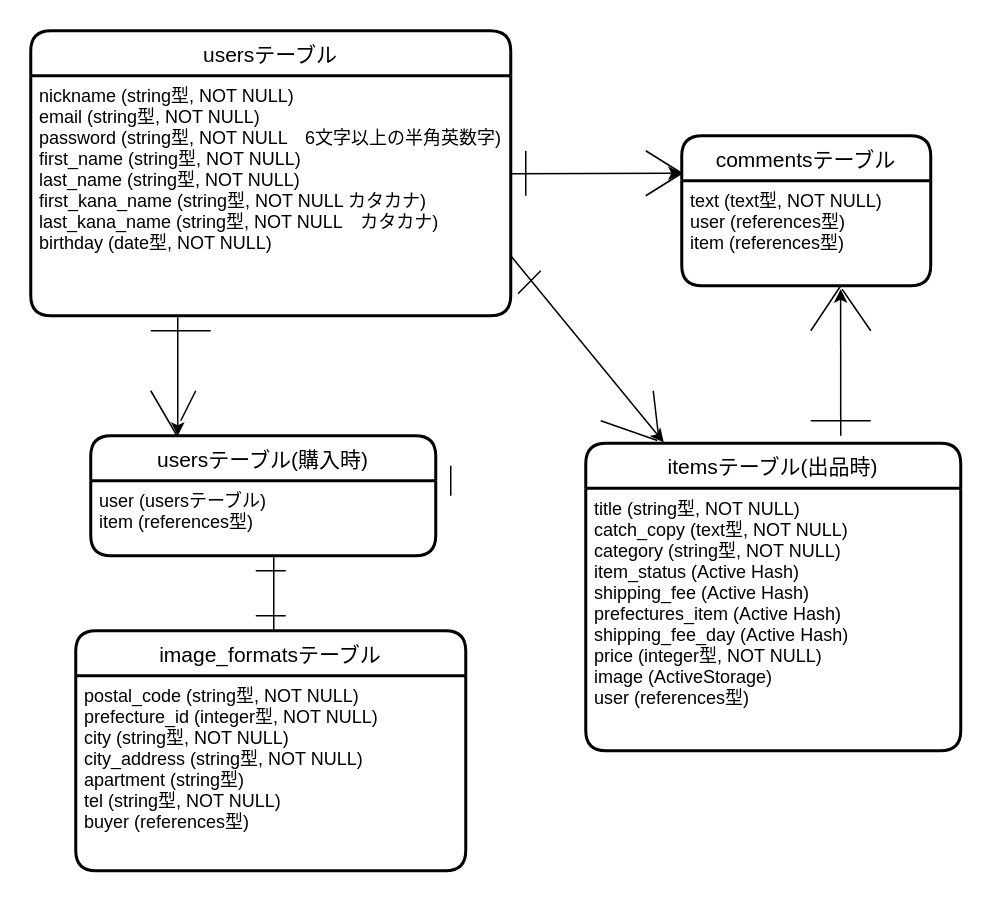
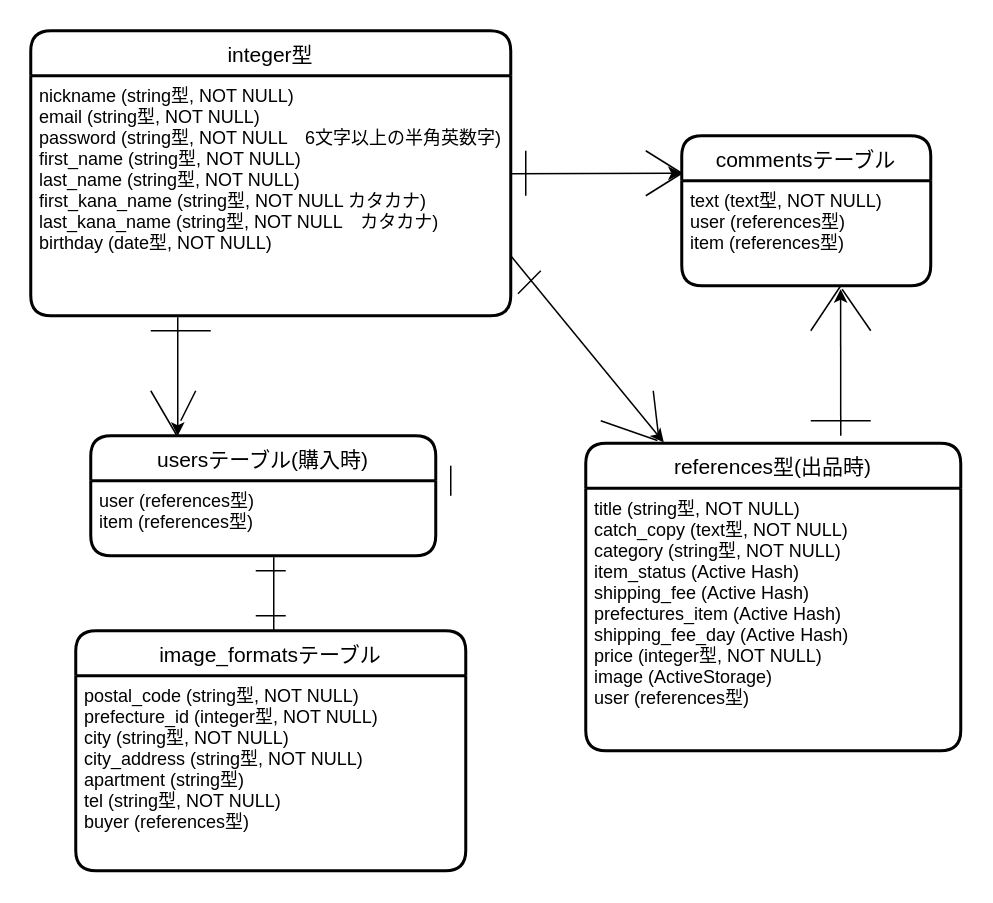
- <mxCell id="2" value="usersテーブル" style="swimlane;childLayout=stackLayout;horizontal=1;startSize=30;horizontalStack=0;rounded=1;fontSize=14;fontStyle=0;strokeWidth=2;resizeParent=0;resizeLast=1;shadow=0;dashed=0;align=center;" parent="1" vertex="1"><mxGeometry x="20" y="20" width="320" height="190" as="geometry" /></mxCell>
+ <mxCell id="2" value="integer型" style="swimlane;childLayout=stackLayout;horizontal=1;startSize=30;horizontalStack=0;rounded=1;fontSize=14;fontStyle=0;strokeWidth=2;resizeParent=0;resizeLast=1;shadow=0;dashed=0;align=center;" parent="1" vertex="1"><mxGeometry x="20" y="20" width="320" height="190" as="geometry" /></mxCell>
- <mxCell id="8" value="itemsテーブル(出品時)" style="swimlane;childLayout=stackLayout;horizontal=1;startSize=30;horizontalStack=0;rounded=1;fontSize=14;fontStyle=0;strokeWidth=2;resizeParent=0;resizeLast=1;shadow=0;dashed=0;align=center;" parent="1" vertex="1"><mxGeometry x="390" y="295" width="250" height="205" as="geometry" /></mxCell>
+ <mxCell id="8" value="references型(出品時)" style="swimlane;childLayout=stackLayout;horizontal=1;startSize=30;horizontalStack=0;rounded=1;fontSize=14;fontStyle=0;strokeWidth=2;resizeParent=0;resizeLast=1;shadow=0;dashed=0;align=center;" parent="1" vertex="1"><mxGeometry x="390" y="295" width="250" height="205" as="geometry" /></mxCell>
- <mxCell id="5" value="user (usersテーブル)&#10;item (references型)" style="align=left;strokeColor=none;fillColor=none;spacingLeft=4;fontSize=12;verticalAlign=top;resizable=0;rotatable=0;part=1;" parent="4" vertex="1"><mxGeometry y="30" width="230" height="50" as="geometry" /></mxCell>
+ <mxCell id="5" value="user (references型)&#10;item (references型)" style="align=left;strokeColor=none;fillColor=none;spacingLeft=4;fontSize=12;verticalAlign=top;resizable=0;rotatable=0;part=1;" parent="4" vertex="1"><mxGeometry y="30" width="230" height="50" as="geometry" /></mxCell>
